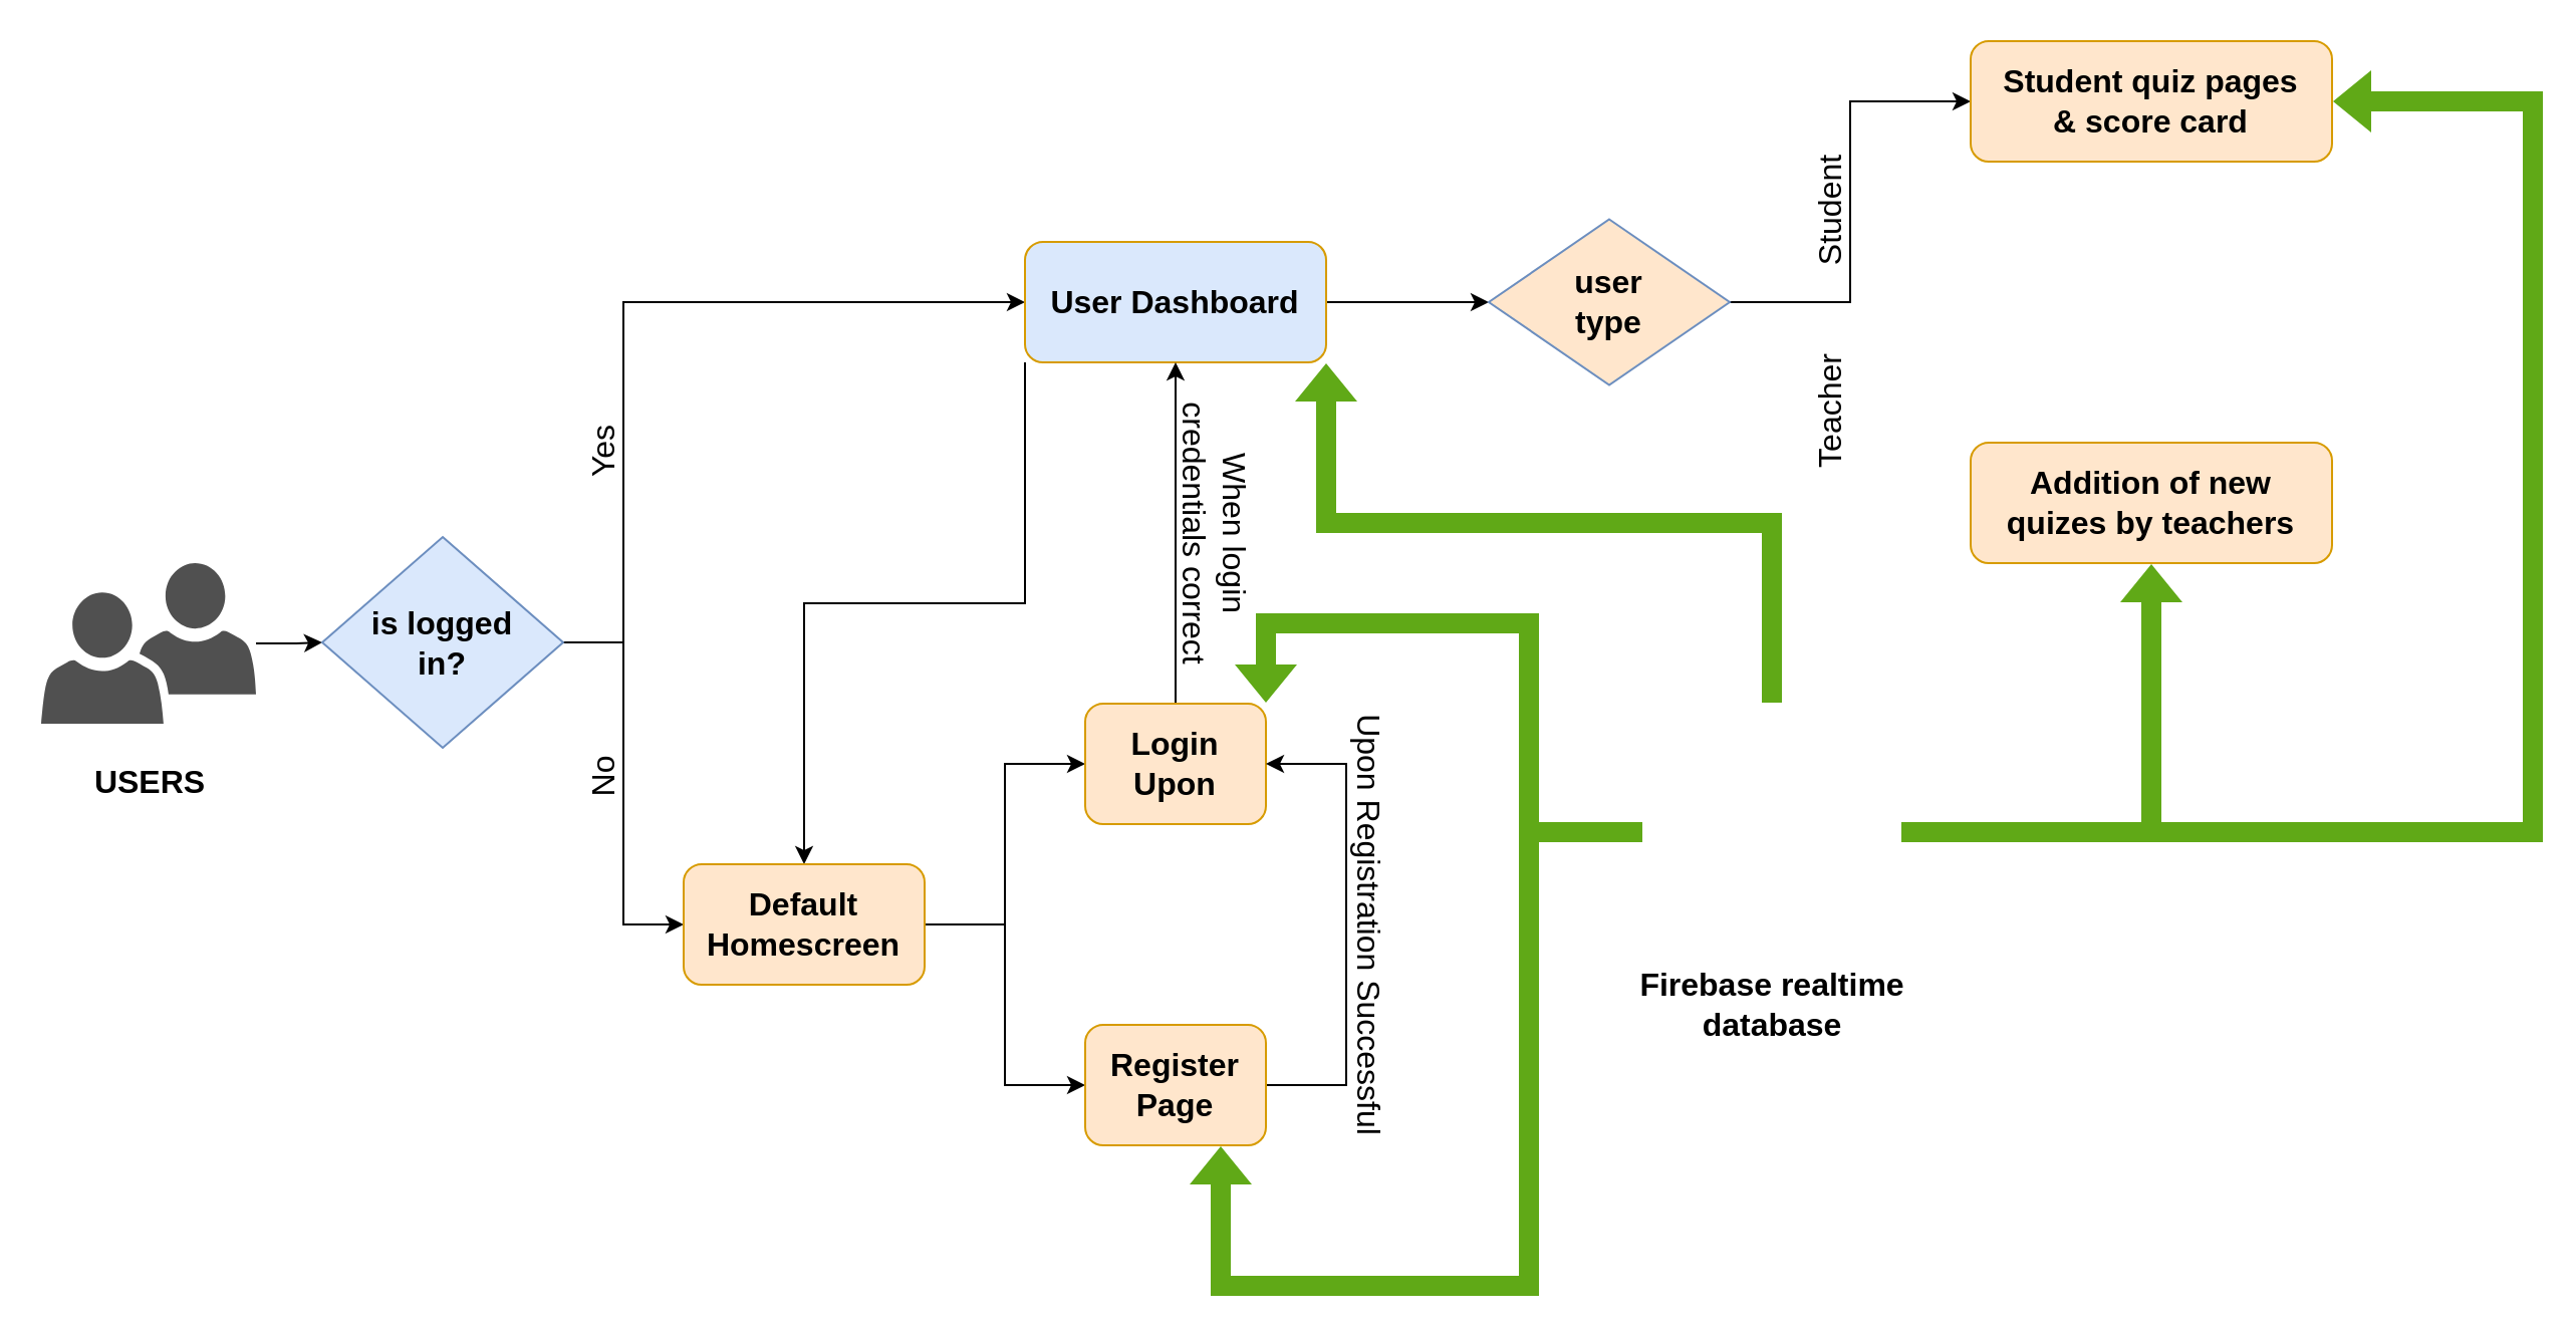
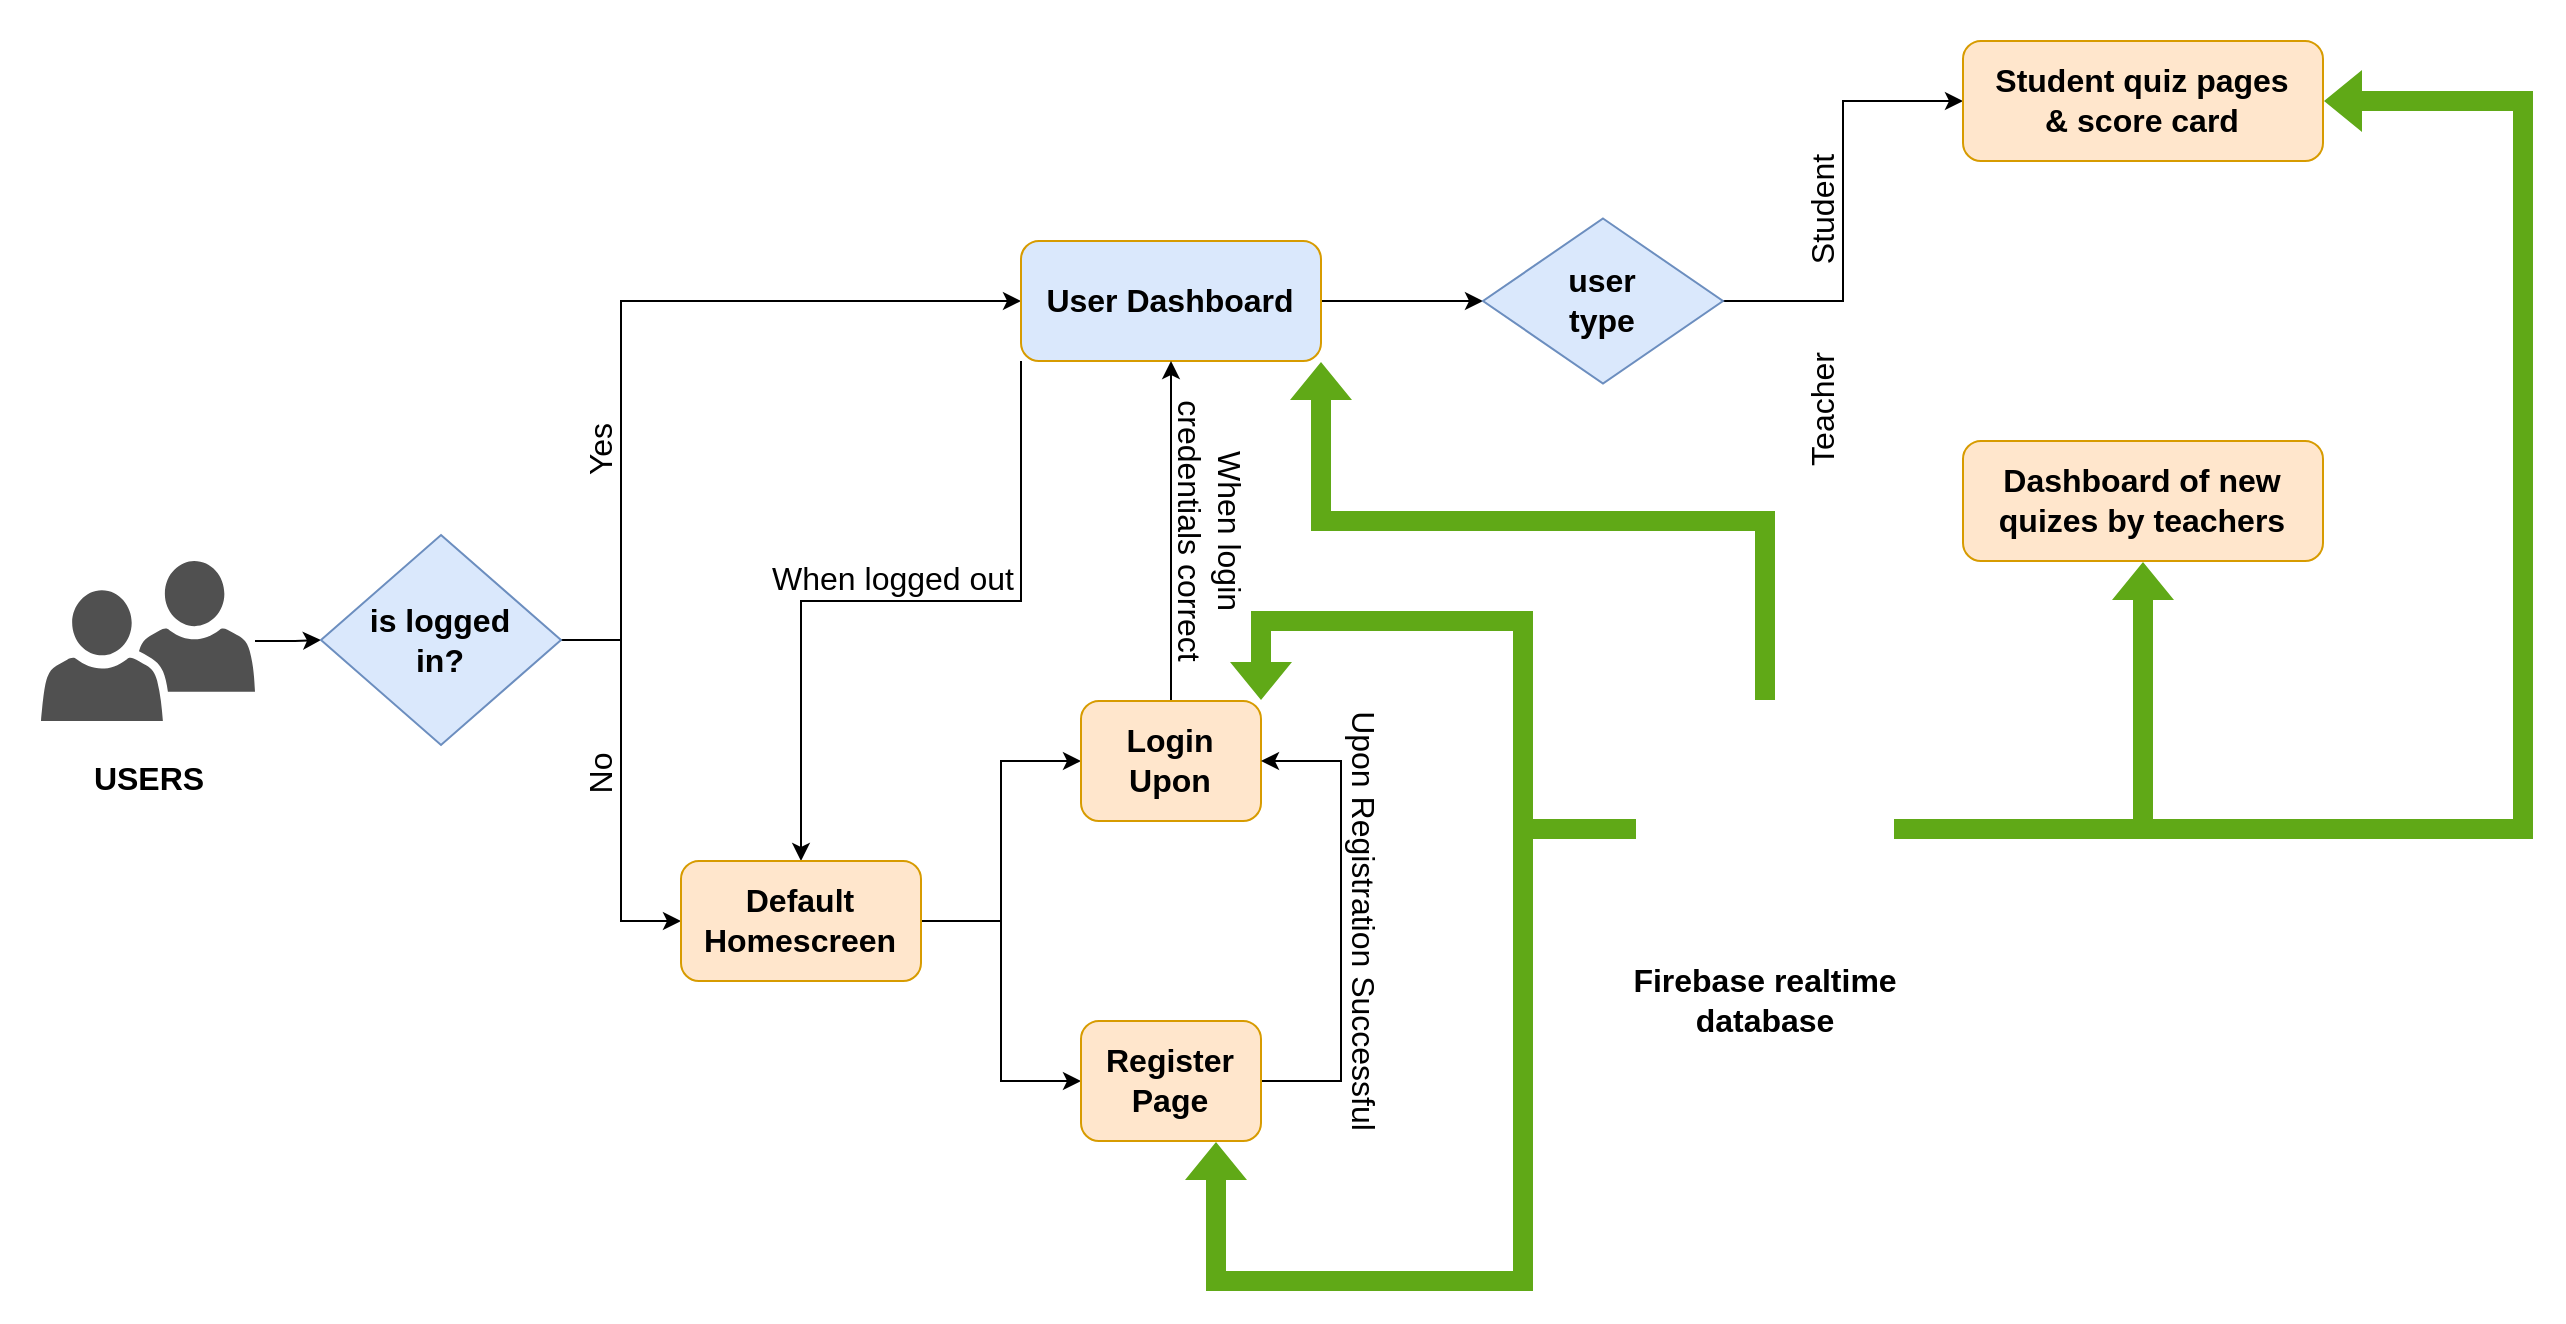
- <mxCell id="22" value="&lt;b style=&quot;font-size: 16px;&quot;&gt;user &lt;br style=&quot;font-size: 16px;&quot;&gt;type&lt;/b&gt;" style="rhombus;whiteSpace=wrap;html=1;fillColor=#ffe6cc;strokeColor=#6c8ebf;fontSize=16;" vertex="1" parent="1"><mxGeometry x="741" y="108.75" width="120" height="82.5" as="geometry" /></mxCell>
+ <mxCell id="22" value="&lt;b style=&quot;font-size: 16px;&quot;&gt;user &lt;br style=&quot;font-size: 16px;&quot;&gt;type&lt;/b&gt;" style="rhombus;whiteSpace=wrap;html=1;fillColor=#dae8fc;strokeColor=#6c8ebf;fontSize=16;" vertex="1" parent="1"><mxGeometry x="741" y="108.75" width="120" height="82.5" as="geometry" /></mxCell>
- <mxCell id="30" value="Addition of new&lt;br style=&quot;font-size: 16px;&quot;&gt;quizes by teachers" style="rounded=1;whiteSpace=wrap;html=1;fillColor=#ffe6cc;strokeColor=#d79b00;fontStyle=1;fontSize=16;fontFamily=Helvetica;" vertex="1" parent="1"><mxGeometry x="981" y="220" width="180" height="60" as="geometry" /></mxCell>
+ <mxCell id="30" value="Dashboard of new&lt;br style=&quot;font-size: 16px;&quot;&gt;quizes by teachers" style="rounded=1;whiteSpace=wrap;html=1;fillColor=#ffe6cc;strokeColor=#d79b00;fontStyle=1;fontSize=16;fontFamily=Helvetica;" vertex="1" parent="1"><mxGeometry x="981" y="220" width="180" height="60" as="geometry" /></mxCell>
+ <mxCell id="33" value="When logged out" style="text;html=1;align=center;verticalAlign=middle;resizable=0;points=[];autosize=1;strokeColor=none;fillColor=none;fontSize=16;" vertex="1" parent="1"><mxGeometry x="376" y="274" width="140" height="30" as="geometry" /></mxCell>
